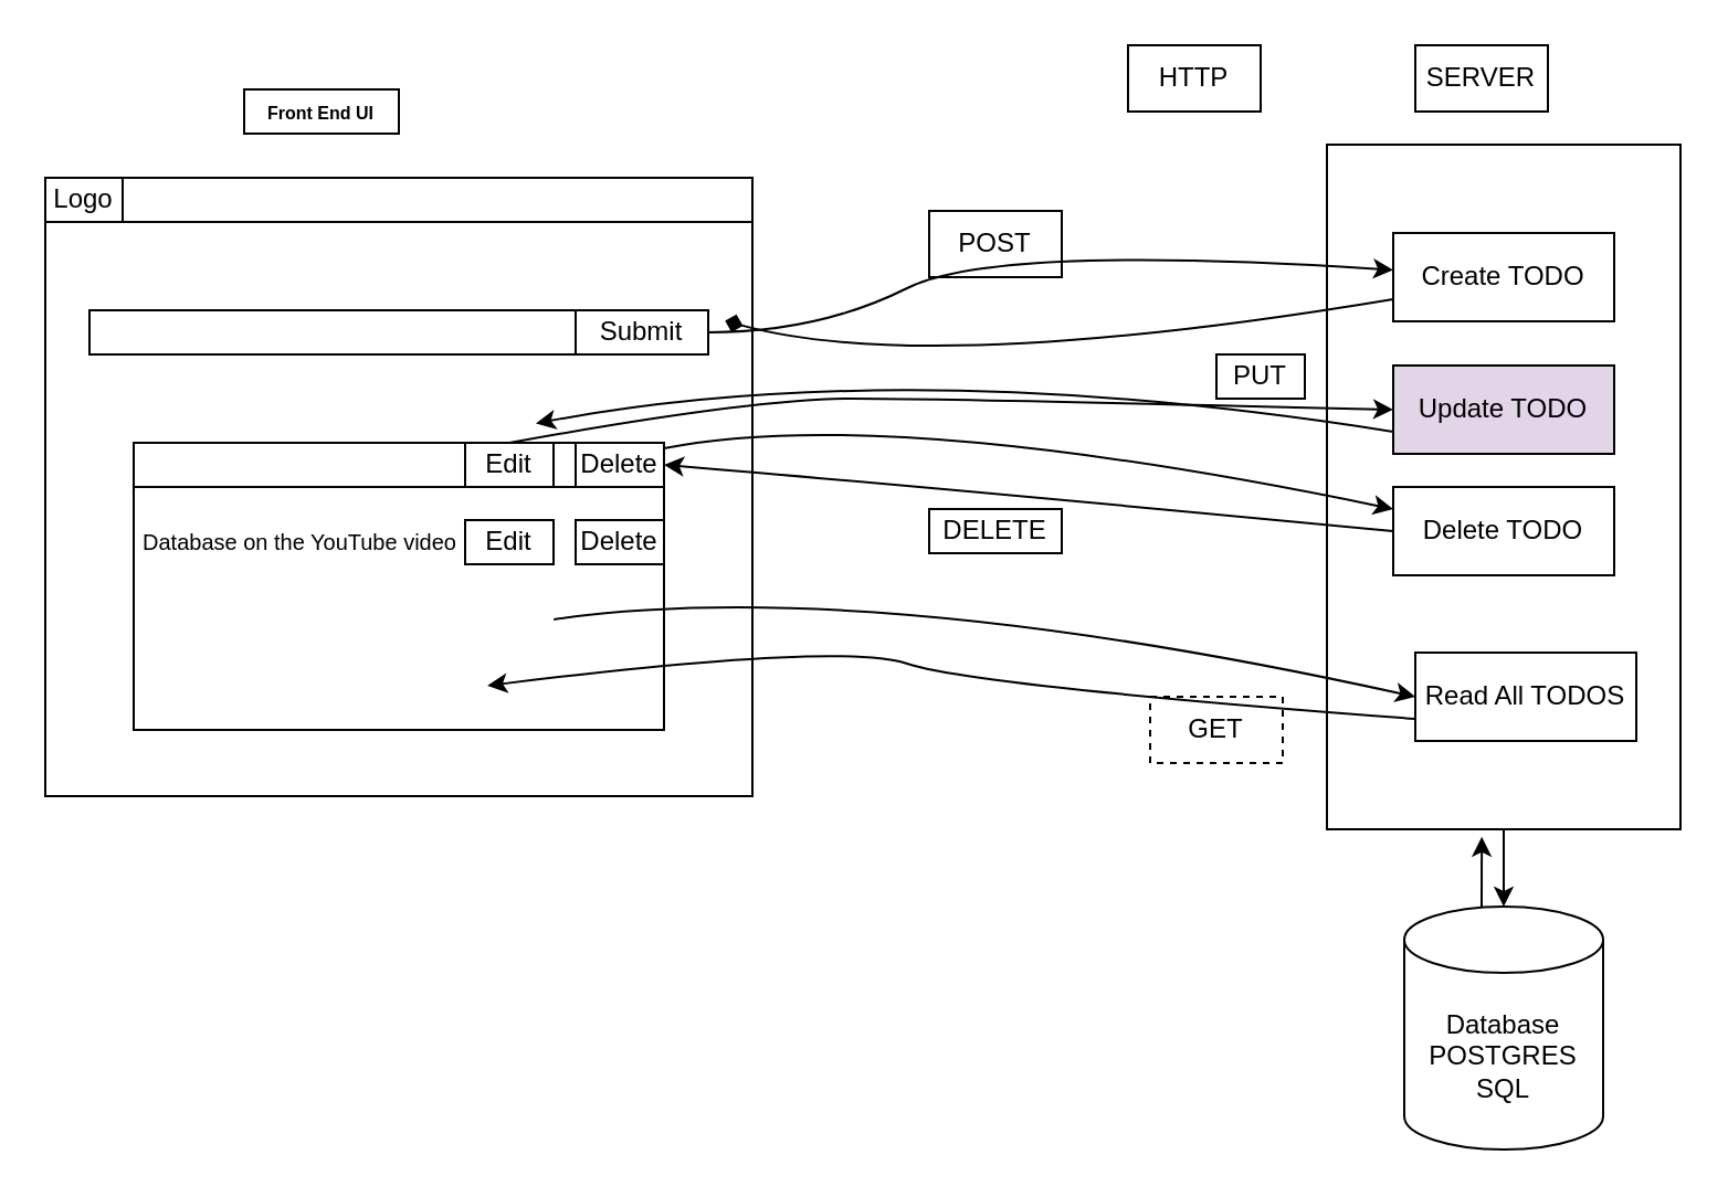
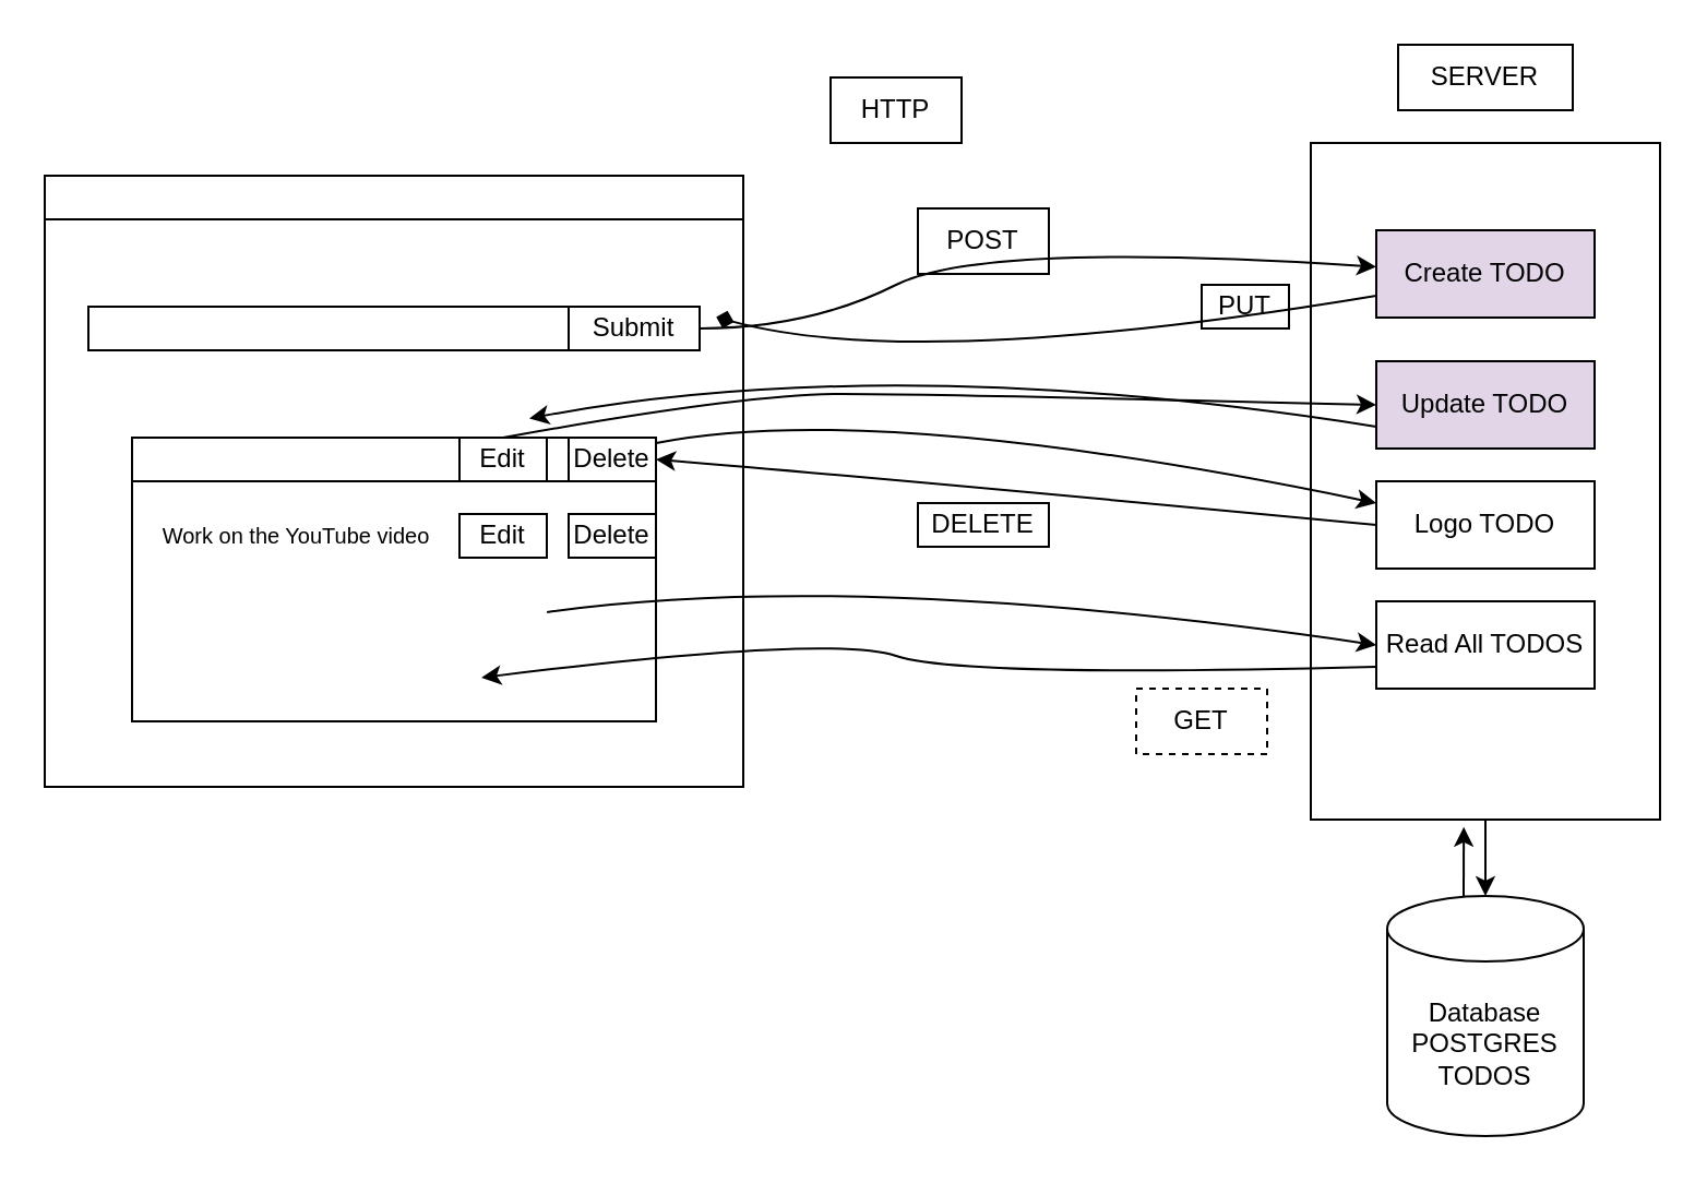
- <mxCell id="15" value="HTTP" style="rounded=0;whiteSpace=wrap;html=1;" vertex="1" parent="1"><mxGeometry x="510" y="20" width="60" height="30" as="geometry" /></mxCell>
+ <mxCell id="15" value="HTTP" style="rounded=0;whiteSpace=wrap;html=1;" vertex="1" parent="1"><mxGeometry x="380" y="35" width="60" height="30" as="geometry" /></mxCell>
- <mxCell id="21" value="SERVER" style="rounded=0;whiteSpace=wrap;html=1;" vertex="1" parent="1"><mxGeometry x="640" y="20" width="60" height="30" as="geometry" /></mxCell>
+ <mxCell id="21" value="SERVER" style="rounded=0;whiteSpace=wrap;html=1;" vertex="1" parent="1"><mxGeometry x="640" y="20" width="80" height="30" as="geometry" /></mxCell>
- <mxCell id="2" value="&lt;b&gt;&lt;font style=&quot;font-size: 8px;&quot;&gt;Front End UI&lt;/font&gt;&lt;/b&gt;" style="rounded=0;whiteSpace=wrap;html=1;" parent="1" vertex="1"><mxGeometry x="110" y="40" width="70" height="20" as="geometry" /></mxCell>
- <mxCell id="5" value="Logo" style="rounded=0;whiteSpace=wrap;html=1;" parent="1" vertex="1"><mxGeometry x="20" y="80" width="35" height="20" as="geometry" /></mxCell>
- <mxCell id="22" value="Create TODO" style="rounded=0;whiteSpace=wrap;html=1;" vertex="1" parent="1"><mxGeometry x="630" y="105" width="100" height="40" as="geometry" /></mxCell>
+ <mxCell id="22" value="Create TODO" style="rounded=0;whiteSpace=wrap;html=1;fillColor=#e1d5e7;" vertex="1" parent="1"><mxGeometry x="630" y="105" width="100" height="40" as="geometry" /></mxCell>
- <mxCell id="17" value="PUT" style="rounded=0;whiteSpace=wrap;html=1;" vertex="1" parent="1"><mxGeometry x="550" y="160" width="40" height="20" as="geometry" /></mxCell>
+ <mxCell id="17" value="PUT" style="rounded=0;whiteSpace=wrap;html=1;" vertex="1" parent="1"><mxGeometry x="550" y="130" width="40" height="20" as="geometry" /></mxCell>
- <mxCell id="24" value="Delete TODO" style="rounded=0;whiteSpace=wrap;html=1;" vertex="1" parent="1"><mxGeometry x="630" y="220" width="100" height="40" as="geometry" /></mxCell>
+ <mxCell id="24" value="Logo TODO" style="rounded=0;whiteSpace=wrap;html=1;" vertex="1" parent="1"><mxGeometry x="630" y="220" width="100" height="40" as="geometry" /></mxCell>
- <mxCell id="12" value="&lt;font style=&quot;font-size: 10px;&quot;&gt;Database on the YouTube video&lt;/font&gt;" style="text;html=1;align=center;verticalAlign=middle;resizable=0;points=[];autosize=1;strokeColor=none;fillColor=none;" vertex="1" parent="1"><mxGeometry x="60" y="230" width="150" height="30" as="geometry" /></mxCell>
+ <mxCell id="12" value="&lt;font style=&quot;font-size: 10px;&quot;&gt;Work on the YouTube video&lt;/font&gt;" style="text;html=1;align=center;verticalAlign=middle;resizable=0;points=[];autosize=1;strokeColor=none;fillColor=none;" vertex="1" parent="1"><mxGeometry x="60" y="230" width="150" height="30" as="geometry" /></mxCell>
- <mxCell id="25" value="Read All TODOS" style="rounded=0;whiteSpace=wrap;html=1;" vertex="1" parent="1"><mxGeometry x="640" y="295" width="100" height="40" as="geometry" /></mxCell>
+ <mxCell id="25" value="Read All TODOS" style="rounded=0;whiteSpace=wrap;html=1;" vertex="1" parent="1"><mxGeometry x="630" y="275" width="100" height="40" as="geometry" /></mxCell>
- <mxCell id="26" value="Database&lt;br&gt;POSTGRES&lt;br&gt;SQL" style="shape=cylinder3;whiteSpace=wrap;html=1;boundedLbl=1;backgroundOutline=1;size=15;" vertex="1" parent="1"><mxGeometry x="635" y="410" width="90" height="110" as="geometry" /></mxCell>
+ <mxCell id="26" value="Database&lt;br&gt;POSTGRES&lt;br&gt;TODOS" style="shape=cylinder3;whiteSpace=wrap;html=1;boundedLbl=1;backgroundOutline=1;size=15;" vertex="1" parent="1"><mxGeometry x="635" y="410" width="90" height="110" as="geometry" /></mxCell>
